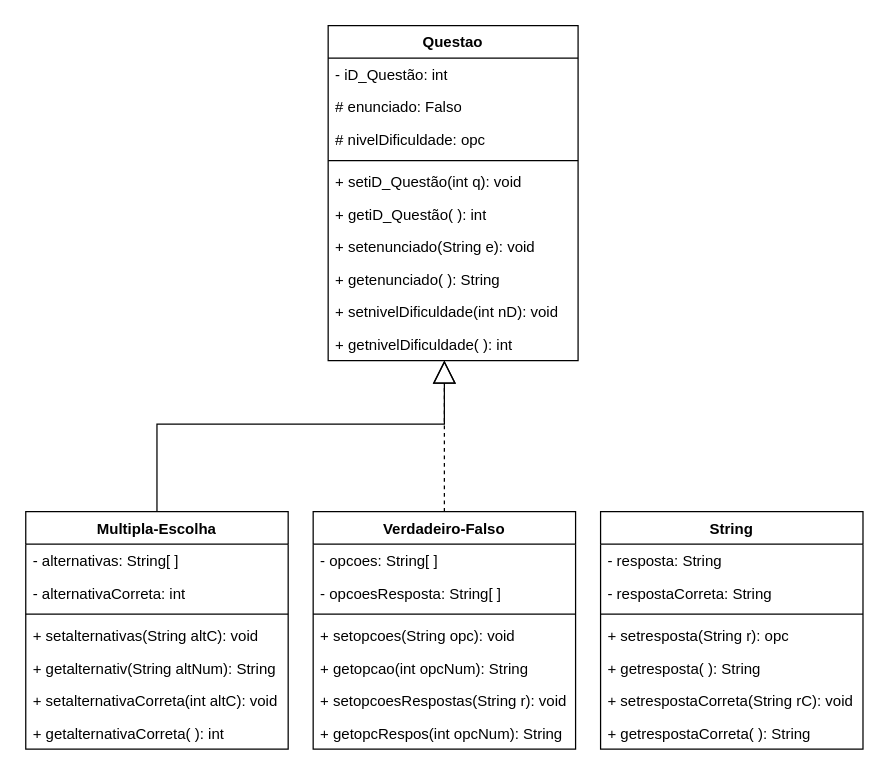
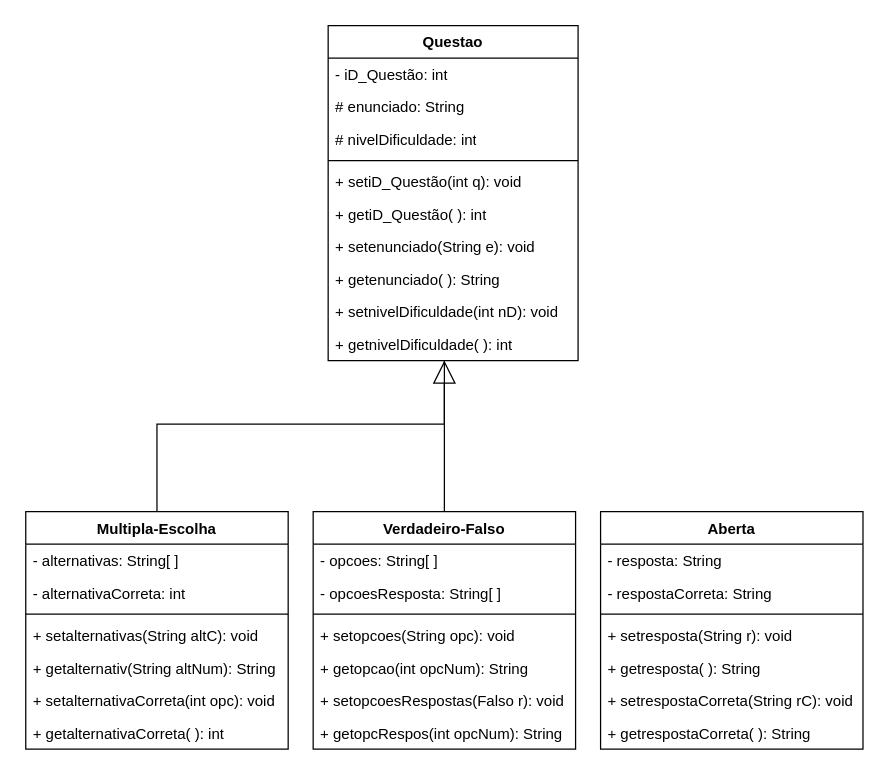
- <mxCell id="4" value="# enunciado: Falso" style="text;strokeColor=none;fillColor=none;align=left;verticalAlign=top;spacingLeft=4;spacingRight=4;overflow=hidden;rotatable=0;points=[[0,0.5],[1,0.5]];portConstraint=eastwest;whiteSpace=wrap;html=1;" parent="2" vertex="1"><mxGeometry y="52" width="200" height="26" as="geometry" /></mxCell>
+ <mxCell id="4" value="# enunciado: String" style="text;strokeColor=none;fillColor=none;align=left;verticalAlign=top;spacingLeft=4;spacingRight=4;overflow=hidden;rotatable=0;points=[[0,0.5],[1,0.5]];portConstraint=eastwest;whiteSpace=wrap;html=1;" parent="2" vertex="1"><mxGeometry y="52" width="200" height="26" as="geometry" /></mxCell>
- <mxCell id="5" value="# nivelDificuldade: opc" style="text;strokeColor=none;fillColor=none;align=left;verticalAlign=top;spacingLeft=4;spacingRight=4;overflow=hidden;rotatable=0;points=[[0,0.5],[1,0.5]];portConstraint=eastwest;whiteSpace=wrap;html=1;" parent="2" vertex="1"><mxGeometry y="78" width="200" height="26" as="geometry" /></mxCell>
+ <mxCell id="5" value="# nivelDificuldade: int" style="text;strokeColor=none;fillColor=none;align=left;verticalAlign=top;spacingLeft=4;spacingRight=4;overflow=hidden;rotatable=0;points=[[0,0.5],[1,0.5]];portConstraint=eastwest;whiteSpace=wrap;html=1;" parent="2" vertex="1"><mxGeometry y="78" width="200" height="26" as="geometry" /></mxCell>
- <mxCell id="14" value="" style="endArrow=block;endSize=16;endFill=0;html=1;rounded=0;exitX=0.5;exitY=0;exitDx=0;exitDy=0;entryX=0.465;entryY=1.002;entryDx=0;entryDy=0;entryPerimeter=0;" parent="1" target="12" edge="1" source="31"><mxGeometry width="160" relative="1" as="geometry"><mxPoint x="184" y="399" as="sourcePoint" /><mxPoint x="355" y="269" as="targetPoint" /><Array as="points"><mxPoint x="125" y="339" /><mxPoint x="355" y="339" /></Array></mxGeometry></mxCell>
+ <mxCell id="14" value="" style="endArrow=none;endSize=16;endFill=0;html=1;rounded=0;exitX=0.5;exitY=0;exitDx=0;exitDy=0;entryX=0.465;entryY=1.002;entryDx=0;entryDy=0;entryPerimeter=0;" parent="1" target="12" edge="1" source="31"><mxGeometry width="160" relative="1" as="geometry"><mxPoint x="184" y="399" as="sourcePoint" /><mxPoint x="355" y="269" as="targetPoint" /><Array as="points"><mxPoint x="125" y="339" /><mxPoint x="355" y="339" /></Array></mxGeometry></mxCell>
- <mxCell id="13" value="" style="endArrow=block;endSize=16;endFill=0;html=1;rounded=0;exitX=0.5;exitY=0;exitDx=0;exitDy=0;entryX=0.465;entryY=1.002;entryDx=0;entryDy=0;entryPerimeter=0;dashed=1;" parent="1" source="23" target="12" edge="1"><mxGeometry width="160" relative="1" as="geometry"><mxPoint x="355" y="399" as="sourcePoint" /><mxPoint x="422" y="299" as="targetPoint" /></mxGeometry></mxCell>
+ <mxCell id="13" value="" style="endArrow=block;endSize=16;endFill=0;html=1;rounded=0;exitX=0.5;exitY=0;exitDx=0;exitDy=0;entryX=0.465;entryY=1.002;entryDx=0;entryDy=0;entryPerimeter=0;" parent="1" source="23" target="12" edge="1"><mxGeometry width="160" relative="1" as="geometry"><mxPoint x="355" y="399" as="sourcePoint" /><mxPoint x="422" y="299" as="targetPoint" /></mxGeometry></mxCell>
- <mxCell id="15" value="String" style="swimlane;fontStyle=1;align=center;verticalAlign=top;childLayout=stackLayout;horizontal=1;startSize=26;horizontalStack=0;resizeParent=1;resizeParentMax=0;resizeLast=0;collapsible=1;marginBottom=0;whiteSpace=wrap;html=1;" vertex="1" parent="1"><mxGeometry x="480" y="409" width="210" height="190" as="geometry" /></mxCell>
+ <mxCell id="15" value="Aberta" style="swimlane;fontStyle=1;align=center;verticalAlign=top;childLayout=stackLayout;horizontal=1;startSize=26;horizontalStack=0;resizeParent=1;resizeParentMax=0;resizeLast=0;collapsible=1;marginBottom=0;whiteSpace=wrap;html=1;" vertex="1" parent="1"><mxGeometry x="480" y="409" width="210" height="190" as="geometry" /></mxCell>
- <mxCell id="19" value="+ setresposta(String r): opc" style="text;strokeColor=none;fillColor=none;align=left;verticalAlign=top;spacingLeft=4;spacingRight=4;overflow=hidden;rotatable=0;points=[[0,0.5],[1,0.5]];portConstraint=eastwest;whiteSpace=wrap;html=1;" vertex="1" parent="15"><mxGeometry y="86" width="210" height="26" as="geometry" /></mxCell>
+ <mxCell id="19" value="+ setresposta(String r): void" style="text;strokeColor=none;fillColor=none;align=left;verticalAlign=top;spacingLeft=4;spacingRight=4;overflow=hidden;rotatable=0;points=[[0,0.5],[1,0.5]];portConstraint=eastwest;whiteSpace=wrap;html=1;" vertex="1" parent="15"><mxGeometry y="86" width="210" height="26" as="geometry" /></mxCell>
- <mxCell id="37" value="+ setalternativaCorreta(int altC): void" style="text;strokeColor=none;fillColor=none;align=left;verticalAlign=top;spacingLeft=4;spacingRight=4;overflow=hidden;rotatable=0;points=[[0,0.5],[1,0.5]];portConstraint=eastwest;whiteSpace=wrap;html=1;" vertex="1" parent="31"><mxGeometry y="138" width="210" height="26" as="geometry" /></mxCell>
+ <mxCell id="37" value="+ setalternativaCorreta(int opc): void" style="text;strokeColor=none;fillColor=none;align=left;verticalAlign=top;spacingLeft=4;spacingRight=4;overflow=hidden;rotatable=0;points=[[0,0.5],[1,0.5]];portConstraint=eastwest;whiteSpace=wrap;html=1;" vertex="1" parent="31"><mxGeometry y="138" width="210" height="26" as="geometry" /></mxCell>
- <mxCell id="29" value="+ setopcoesRespostas(String r): void" style="text;strokeColor=none;fillColor=none;align=left;verticalAlign=top;spacingLeft=4;spacingRight=4;overflow=hidden;rotatable=0;points=[[0,0.5],[1,0.5]];portConstraint=eastwest;whiteSpace=wrap;html=1;" vertex="1" parent="23"><mxGeometry y="138" width="210" height="26" as="geometry" /></mxCell>
+ <mxCell id="29" value="+ setopcoesRespostas(Falso r): void" style="text;strokeColor=none;fillColor=none;align=left;verticalAlign=top;spacingLeft=4;spacingRight=4;overflow=hidden;rotatable=0;points=[[0,0.5],[1,0.5]];portConstraint=eastwest;whiteSpace=wrap;html=1;" vertex="1" parent="23"><mxGeometry y="138" width="210" height="26" as="geometry" /></mxCell>
